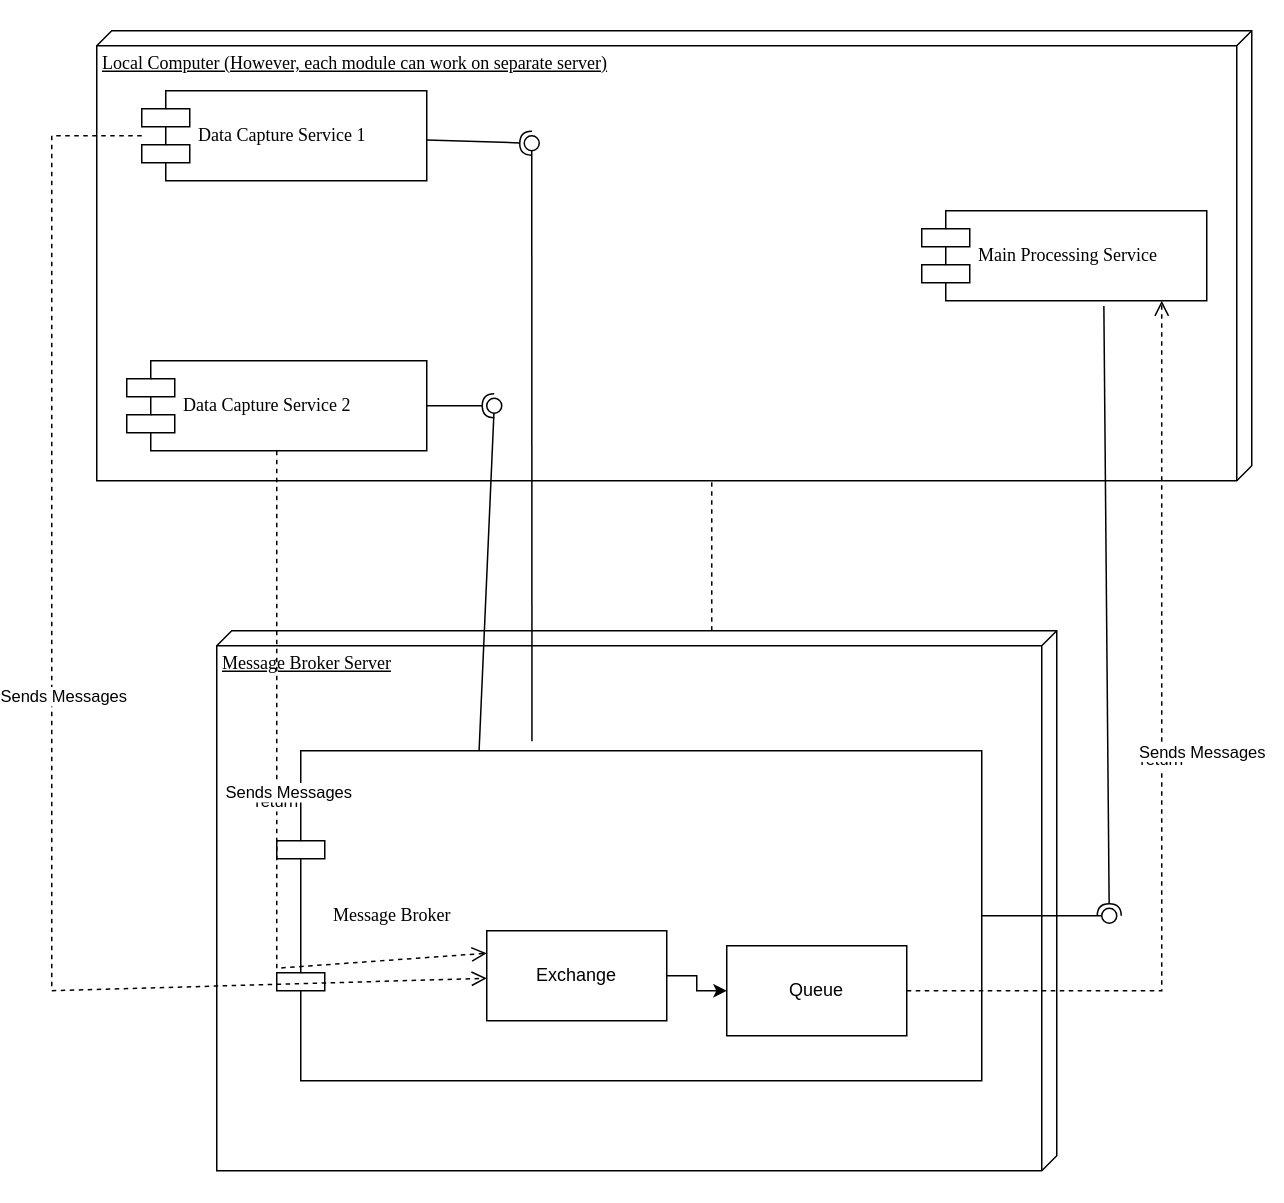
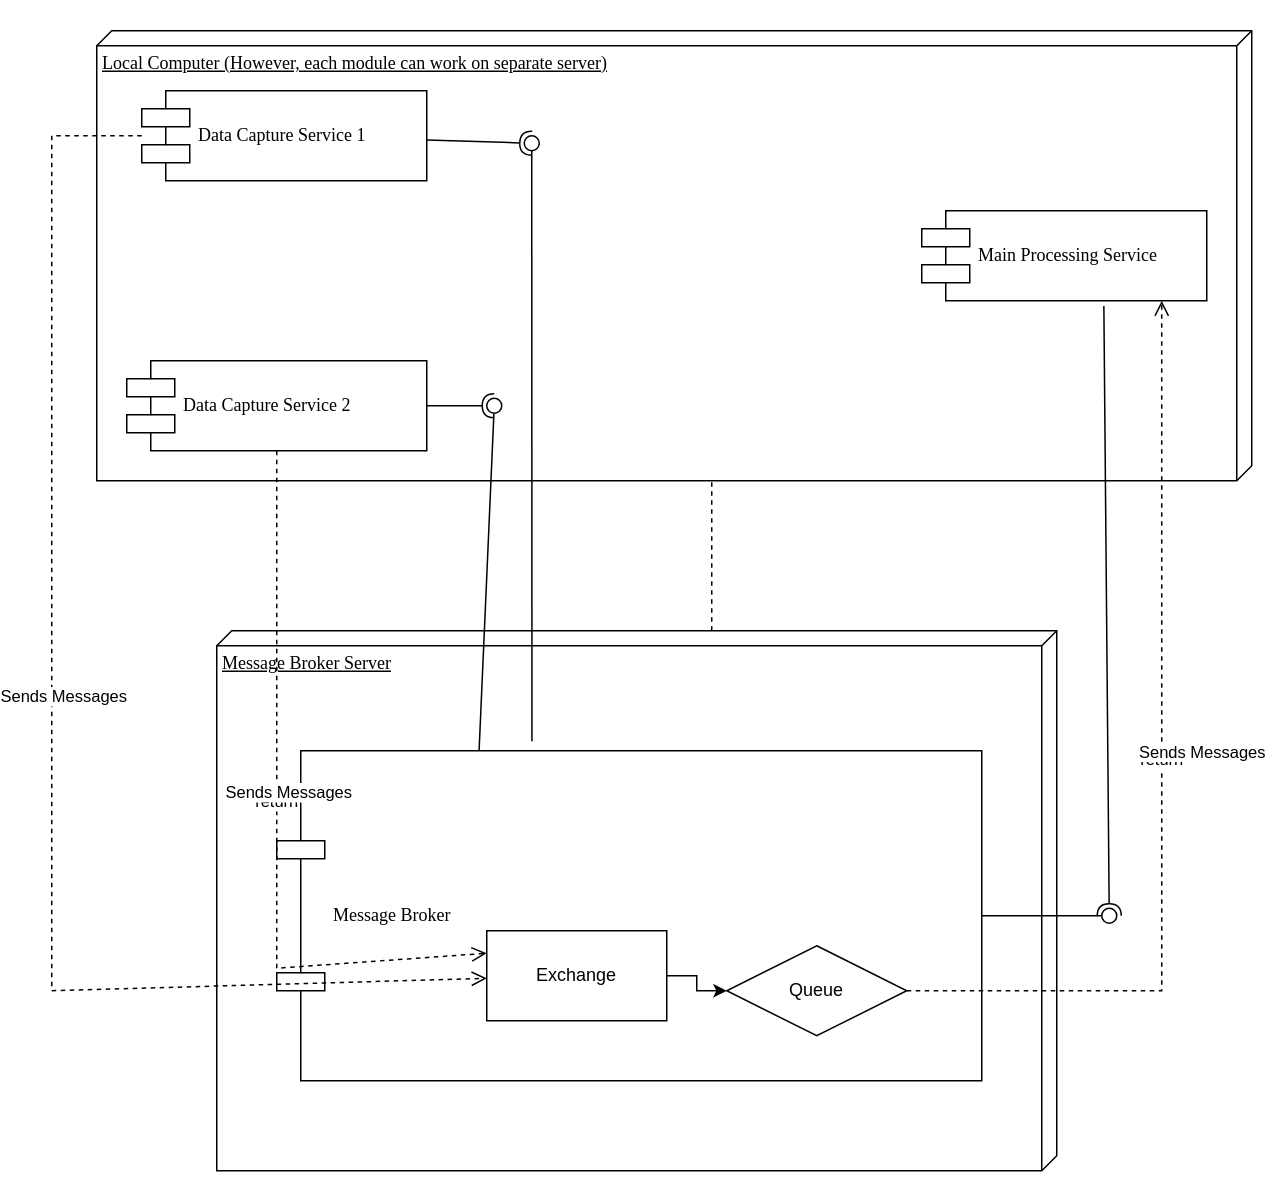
- <mxCell id="11" value="Queue" style="rounded=0;whiteSpace=wrap;html=1;" vertex="1" parent="1"><mxGeometry x="470" y="630" width="120" height="60" as="geometry" /></mxCell>
+ <mxCell id="11" value="Queue" style="rhombus;whiteSpace=wrap;html=1;" vertex="1" parent="1"><mxGeometry x="470" y="630" width="120" height="60" as="geometry" /></mxCell>
